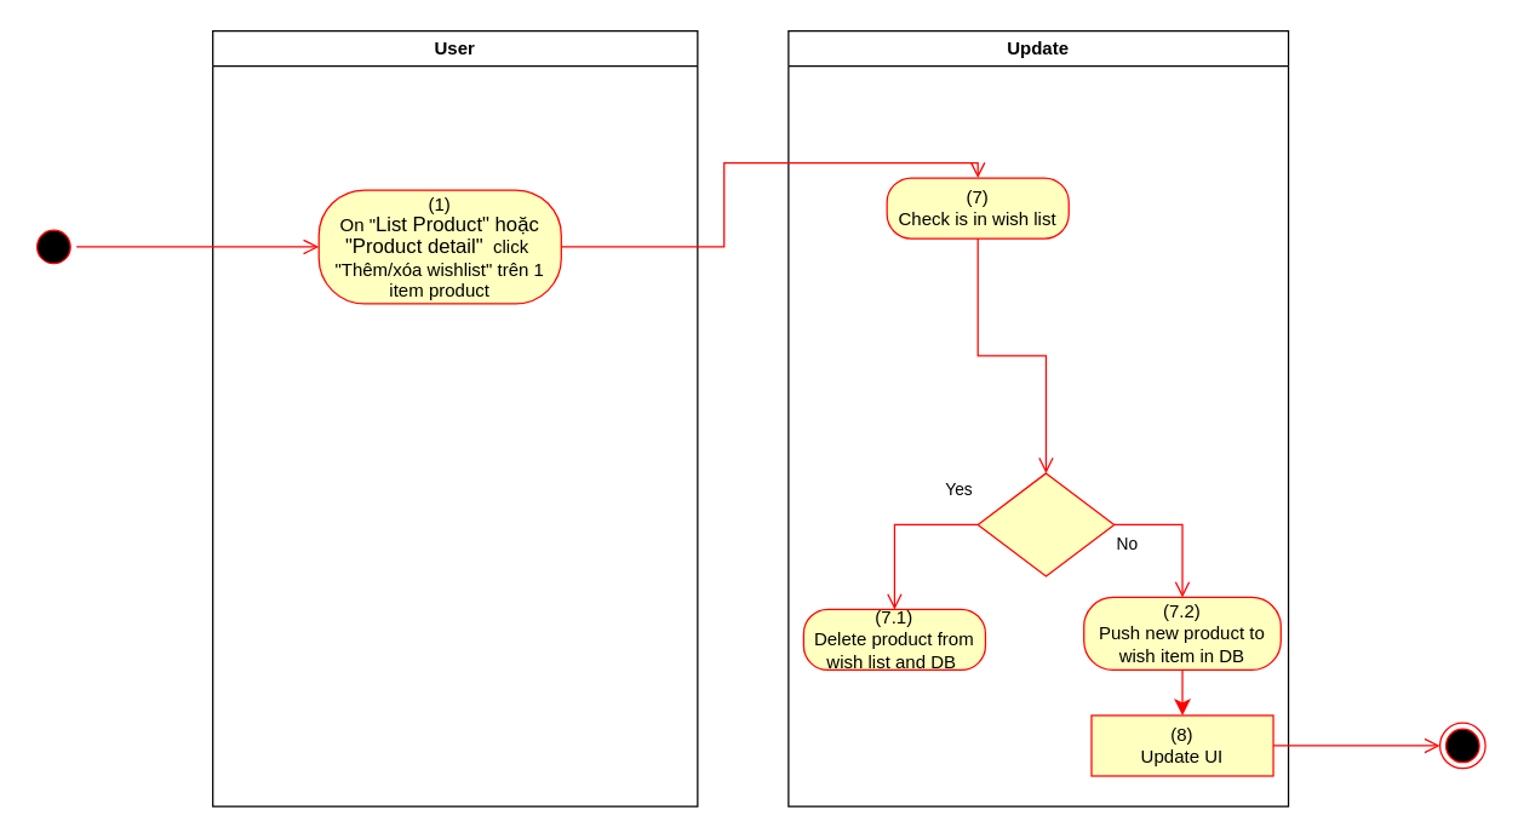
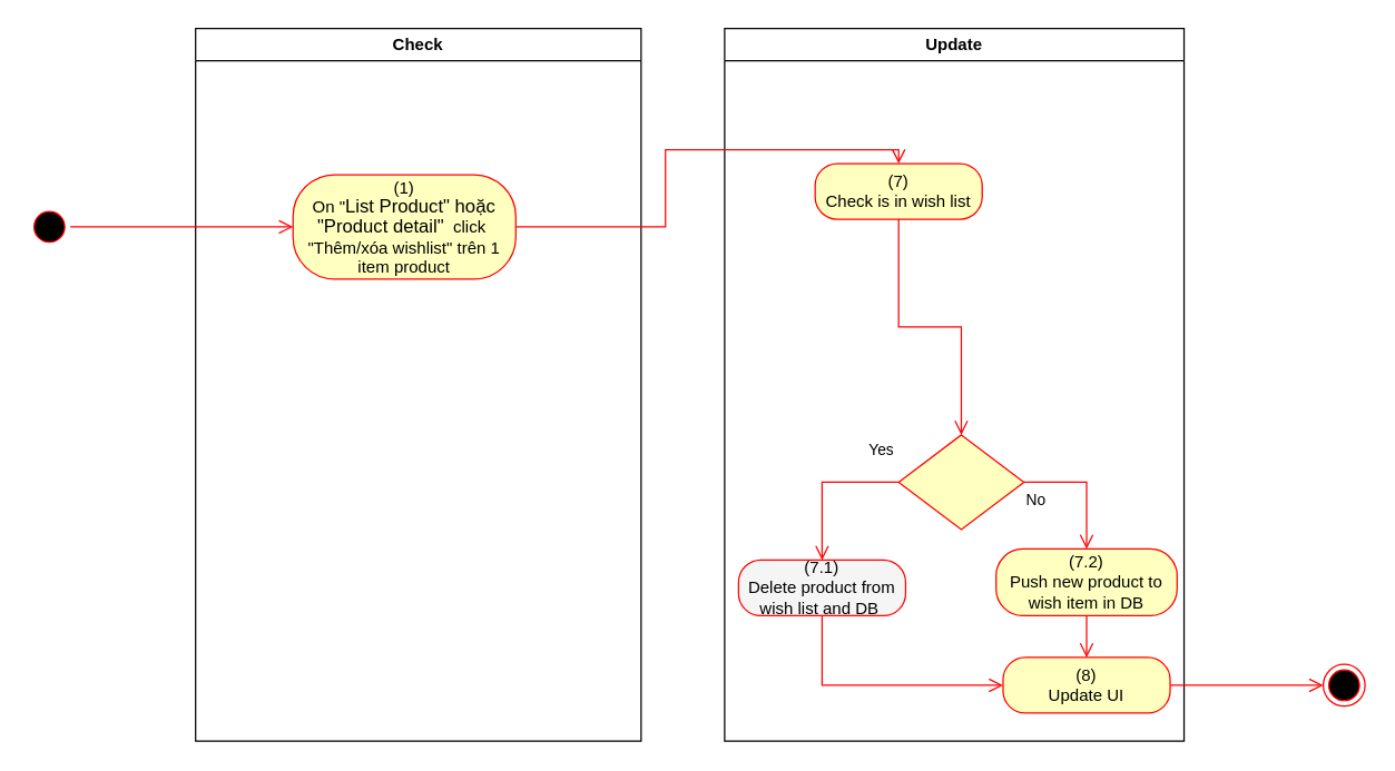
- <mxCell id="2" value="User" style="swimlane;whiteSpace=wrap" vertex="1" parent="1"><mxGeometry x="140" y="20" width="320" height="512" as="geometry"><mxRectangle x="120" y="128" width="60" height="23" as="alternateBounds" /></mxGeometry></mxCell>
+ <mxCell id="2" value="Check" style="swimlane;whiteSpace=wrap" vertex="1" parent="1"><mxGeometry x="140" y="20" width="320" height="512" as="geometry"><mxRectangle x="120" y="128" width="60" height="23" as="alternateBounds" /></mxGeometry></mxCell>
- <mxCell id="12" value="(7.1)&lt;br&gt;Delete product from wish list and DB&amp;nbsp;" style="rounded=1;whiteSpace=wrap;html=1;arcSize=40;fontColor=#000000;fillColor=#ffffc0;strokeColor=#ff0000;" vertex="1" parent="4"><mxGeometry x="10" y="382" width="120" height="40" as="geometry" /></mxCell>
+ <mxCell id="12" value="(7.1)&lt;br&gt;Delete product from wish list and DB&amp;nbsp;" style="rounded=1;whiteSpace=wrap;html=1;arcSize=40;fontColor=#000000;fillColor=#f5f5f5;strokeColor=#ff0000;" vertex="1" parent="4"><mxGeometry x="10" y="382" width="120" height="40" as="geometry" /></mxCell>
- <mxCell id="11" value="" style="edgeStyle=orthogonalEdgeStyle;html=1;verticalAlign=bottom;endArrow=classic;endSize=8;strokeColor=#ff0000;rounded=0;exitX=0.5;exitY=1;exitDx=0;exitDy=0;entryX=0.5;entryY=0;entryDx=0;entryDy=0;" edge="1" parent="4" source="9" target="10"><mxGeometry relative="1" as="geometry"><mxPoint x="170" y="642" as="targetPoint" /></mxGeometry></mxCell>
+ <mxCell id="11" value="" style="edgeStyle=orthogonalEdgeStyle;html=1;verticalAlign=bottom;endArrow=open;endSize=8;strokeColor=#ff0000;rounded=0;exitX=0.5;exitY=1;exitDx=0;exitDy=0;entryX=0.5;entryY=0;entryDx=0;entryDy=0;" edge="1" parent="4" source="9" target="10"><mxGeometry relative="1" as="geometry"><mxPoint x="170" y="642" as="targetPoint" /></mxGeometry></mxCell>
+ <mxCell id="14" value="" style="edgeStyle=orthogonalEdgeStyle;html=1;verticalAlign=bottom;endArrow=open;endSize=8;strokeColor=#ff0000;rounded=0;entryX=0;entryY=0.5;entryDx=0;entryDy=0;exitX=0.5;exitY=1;exitDx=0;exitDy=0;" edge="1" parent="4" source="12" target="10"><mxGeometry relative="1" as="geometry"><mxPoint x="270" y="462" as="targetPoint" /><mxPoint x="200" y="432" as="sourcePoint" /></mxGeometry></mxCell>
- <mxCell id="10" value="(8)&lt;br&gt;Update UI" style="whiteSpace=wrap;html=1;arcSize=40;fontColor=#000000;fillColor=#ffffc0;strokeColor=#ff0000;rounded=0;" vertex="1" parent="4"><mxGeometry x="200" y="452" width="120" height="40" as="geometry" /></mxCell>
+ <mxCell id="10" value="(8)&lt;br&gt;Update UI" style="rounded=1;whiteSpace=wrap;html=1;arcSize=40;fontColor=#000000;fillColor=#ffffc0;strokeColor=#ff0000;" vertex="1" parent="4"><mxGeometry x="200" y="452" width="120" height="40" as="geometry" /></mxCell>
